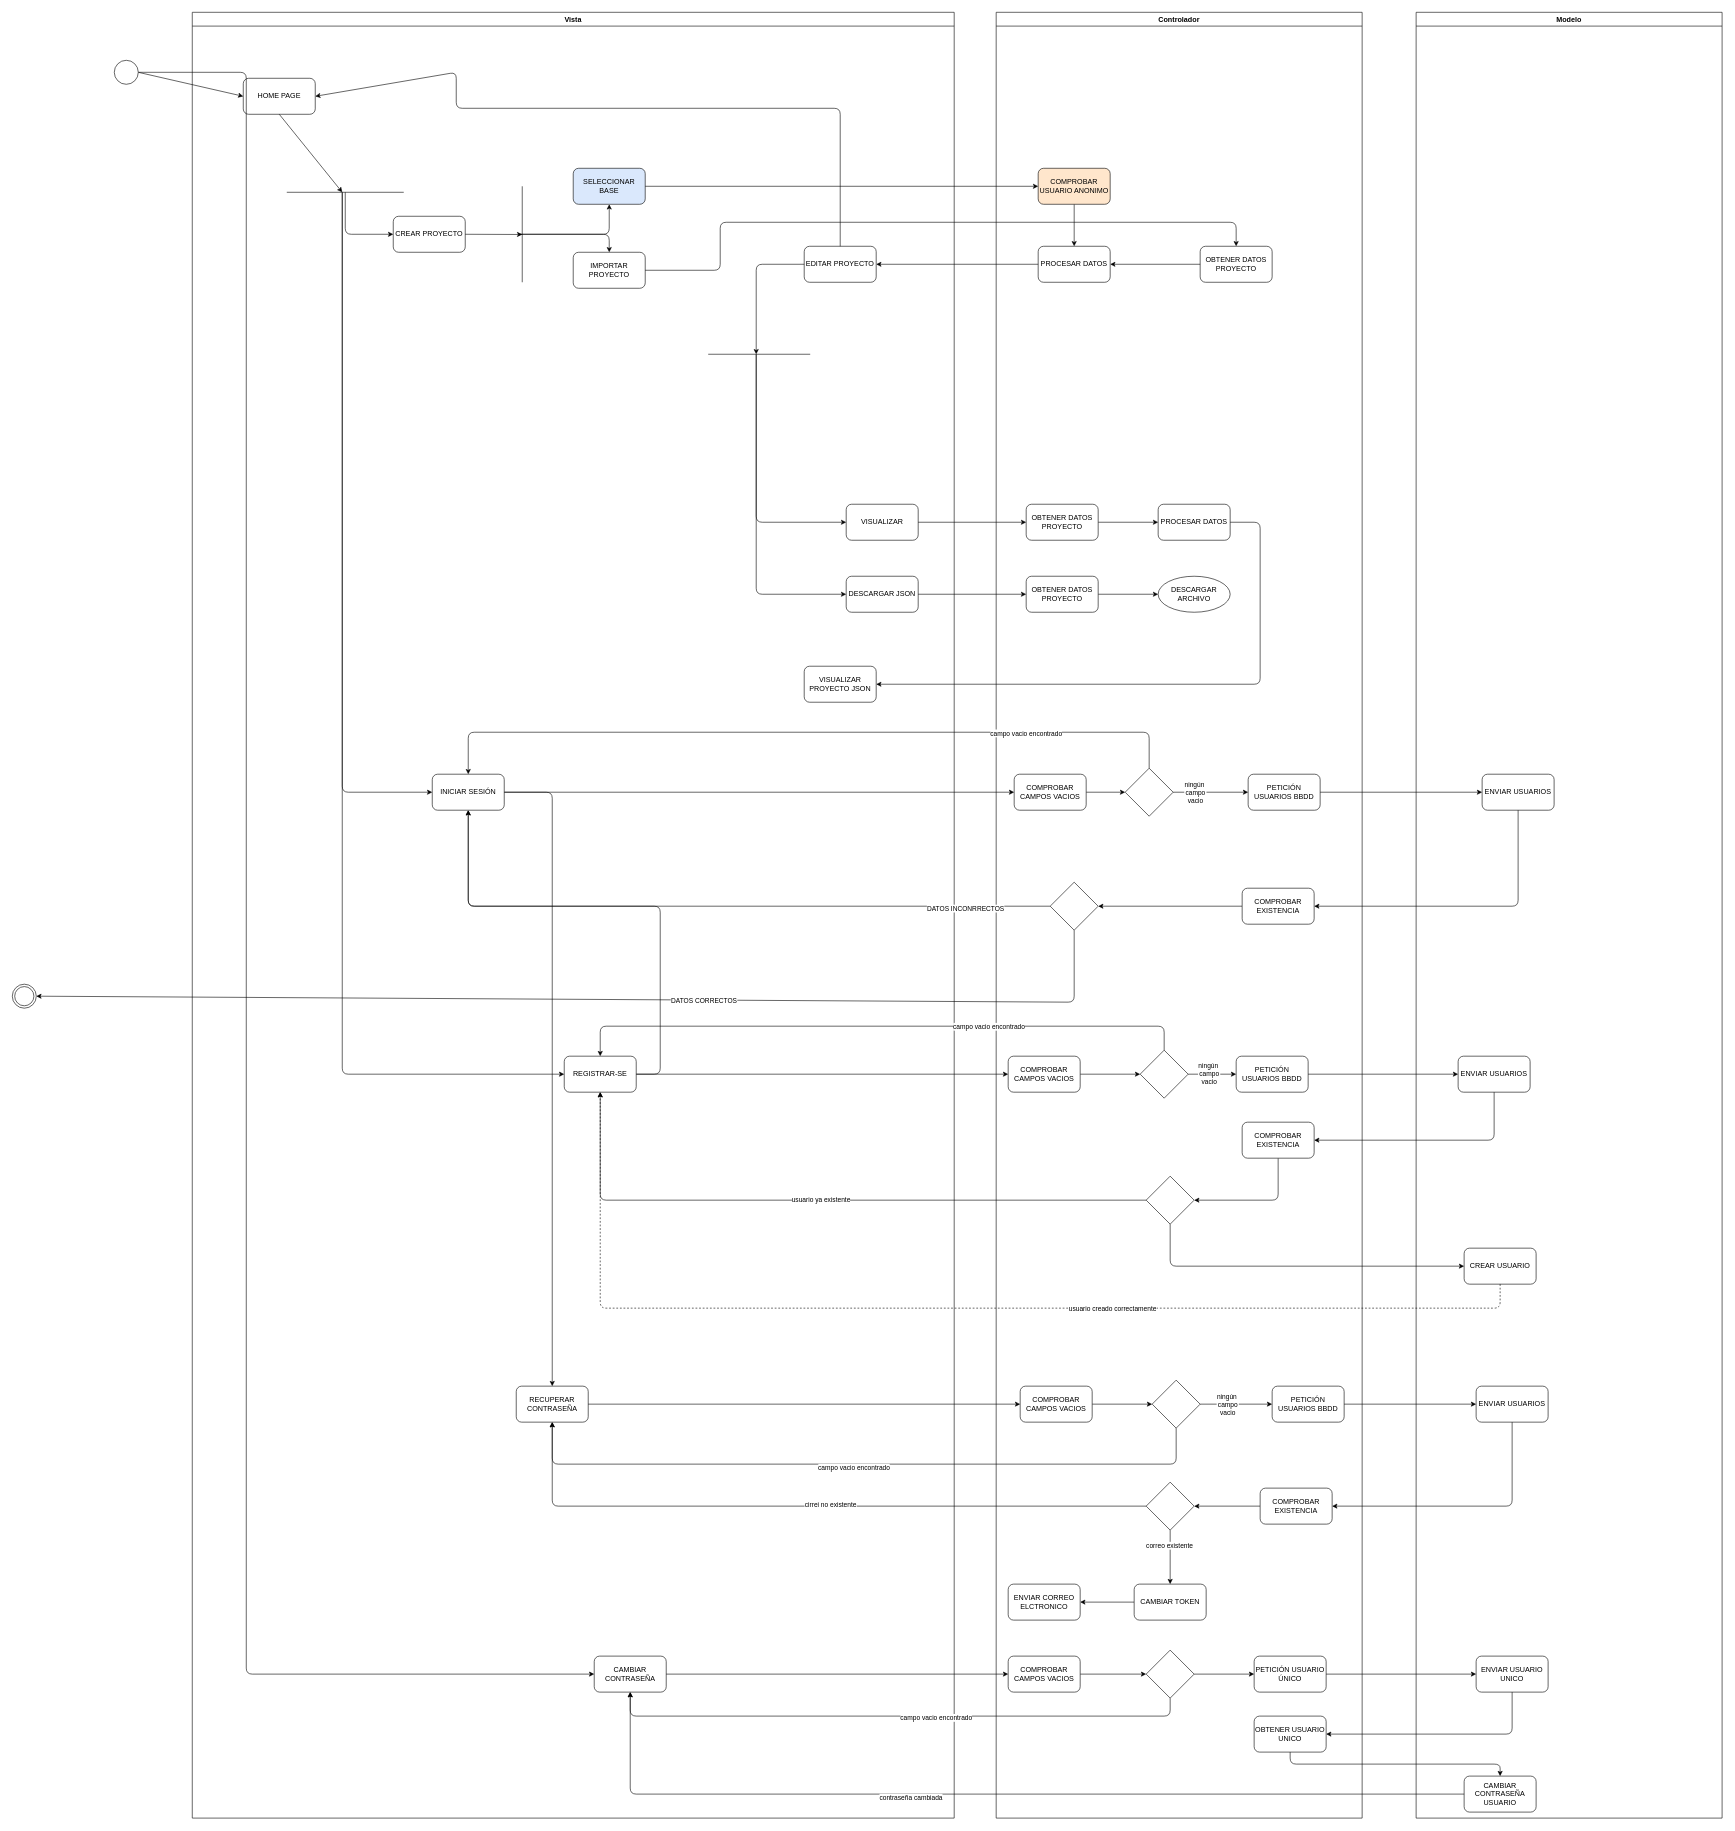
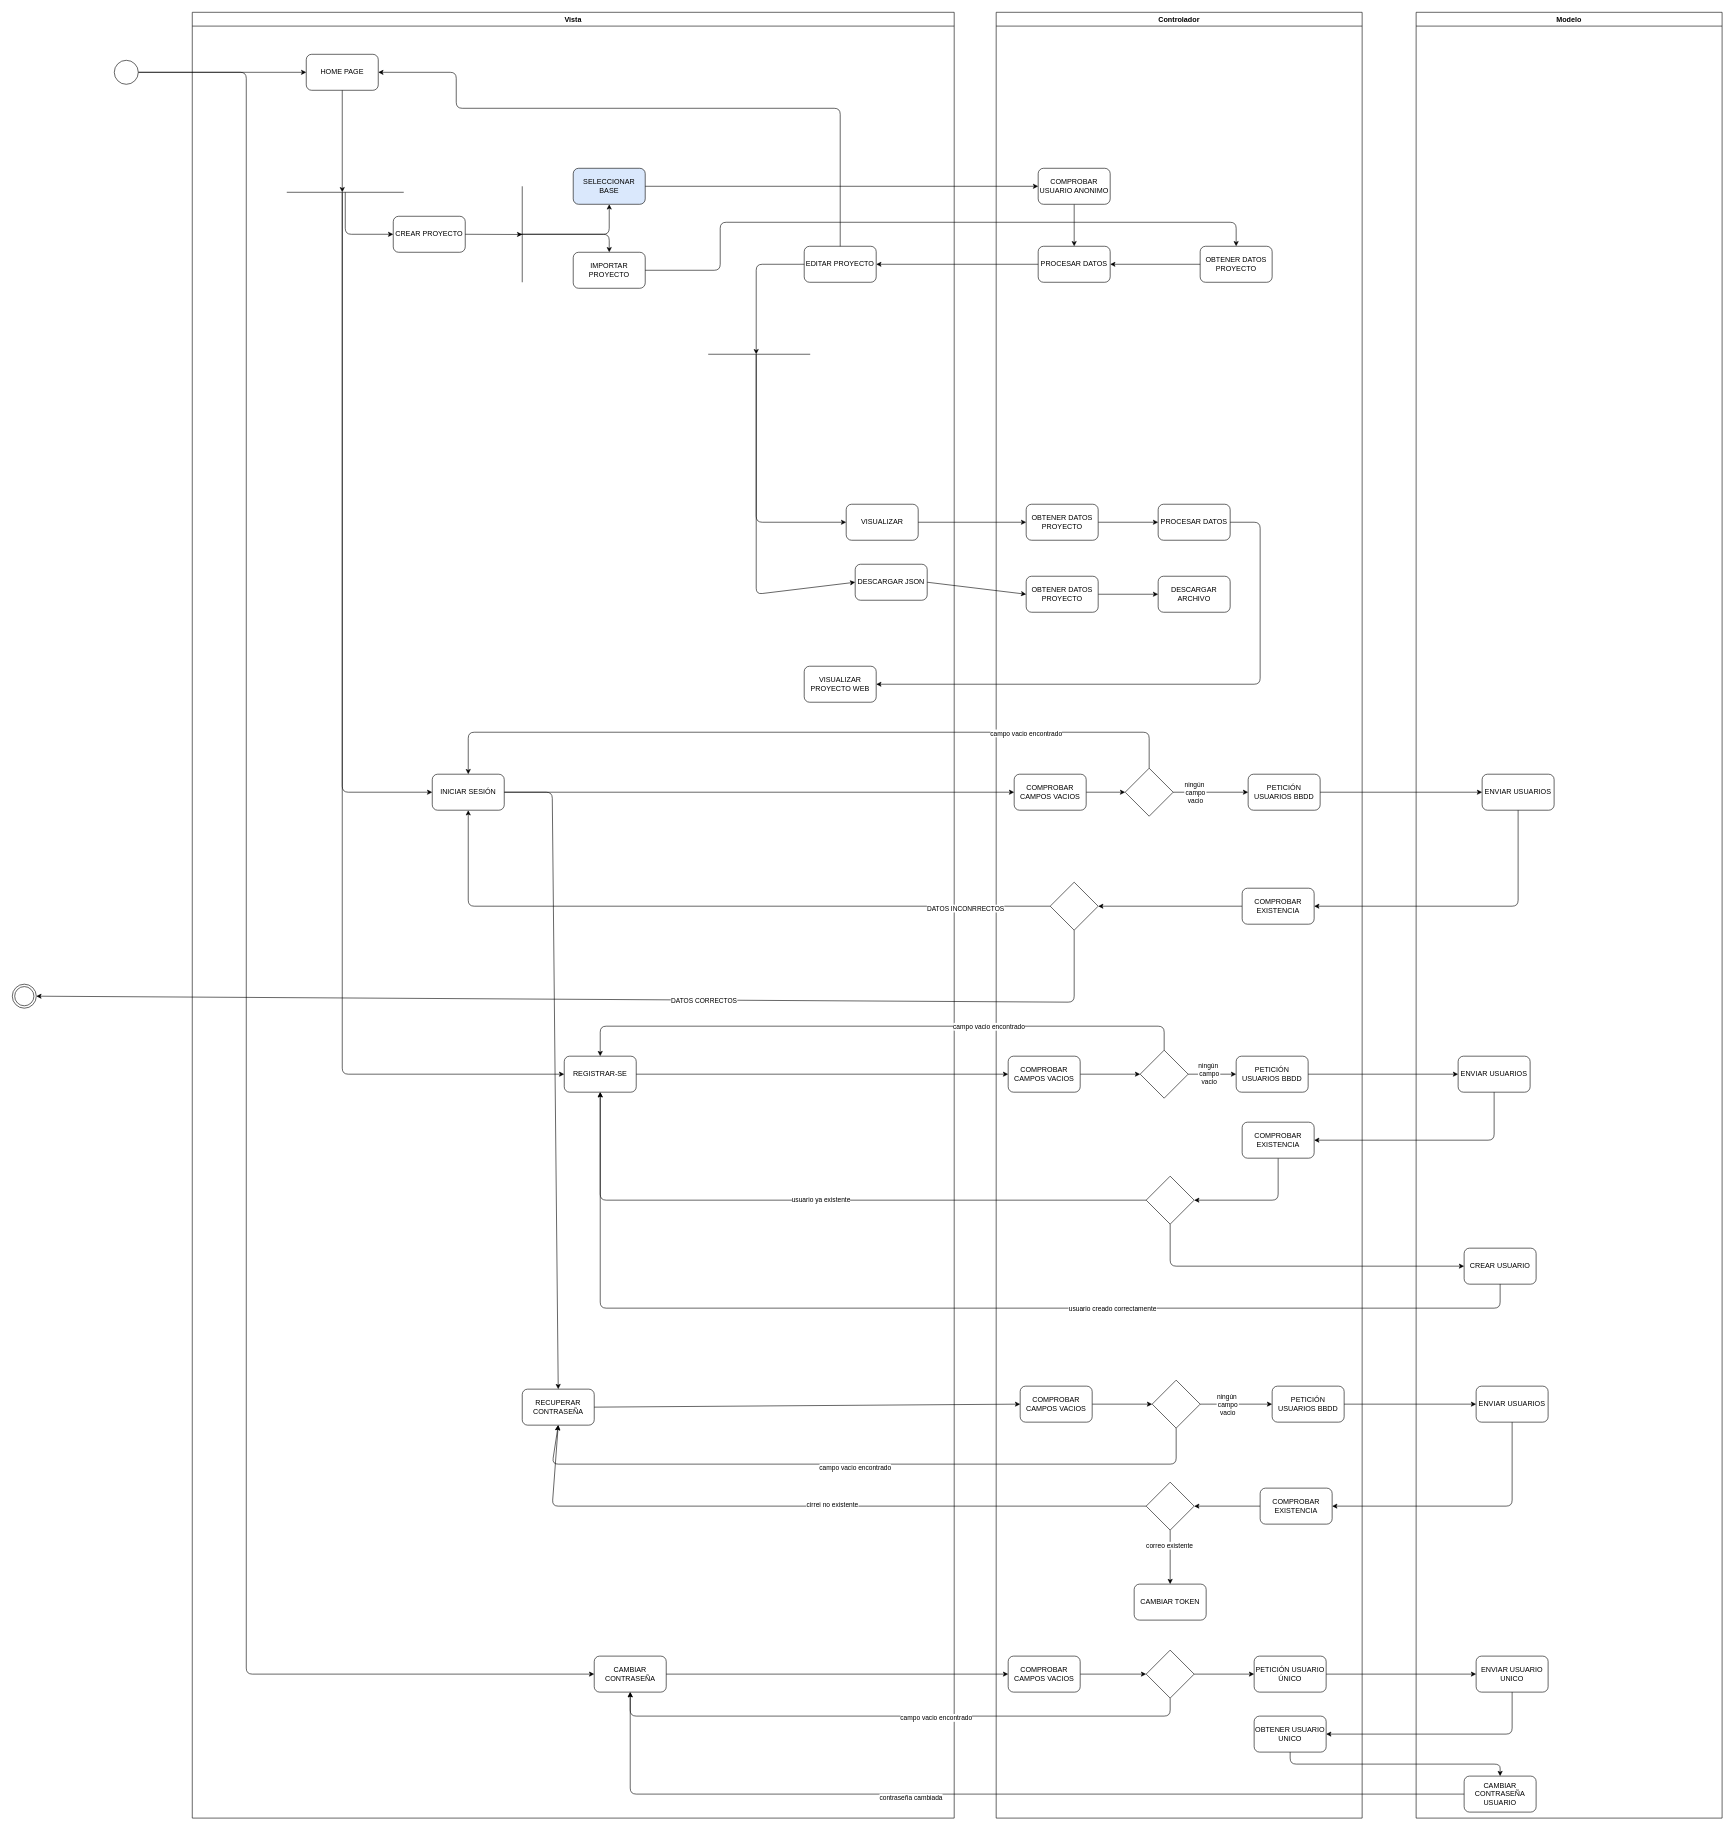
- <mxCell id="3" value="HOME PAGE" style="rounded=1;whiteSpace=wrap;html=1;" parent="2" vertex="1"><mxGeometry x="85" y="110" width="120" height="60" as="geometry" /></mxCell>
+ <mxCell id="3" value="HOME PAGE" style="rounded=1;whiteSpace=wrap;html=1;" parent="2" vertex="1"><mxGeometry x="190" y="70" width="120" height="60" as="geometry" /></mxCell>
- <mxCell id="29" value="COMPROBAR USUARIO ANONIMO" style="rounded=1;whiteSpace=wrap;html=1;fillColor=#ffe6cc;" parent="27" vertex="1"><mxGeometry x="70" y="260" width="120" height="60" as="geometry" /></mxCell>
+ <mxCell id="29" value="COMPROBAR USUARIO ANONIMO" style="rounded=1;whiteSpace=wrap;html=1;" parent="27" vertex="1"><mxGeometry x="70" y="260" width="120" height="60" as="geometry" /></mxCell>
- <mxCell id="15" value="DESCARGAR JSON" style="rounded=1;whiteSpace=wrap;html=1;" parent="2" vertex="1"><mxGeometry x="1090" y="940" width="120" height="60" as="geometry" /></mxCell>
+ <mxCell id="15" value="DESCARGAR JSON" style="rounded=1;whiteSpace=wrap;html=1;" parent="2" vertex="1"><mxGeometry x="1105" y="920" width="120" height="60" as="geometry" /></mxCell>
- <mxCell id="37" value="DESCARGAR ARCHIVO" style="ellipse;whiteSpace=wrap;html=1;" parent="27" vertex="1"><mxGeometry x="270" y="940" width="120" height="60" as="geometry" /></mxCell>
+ <mxCell id="37" value="DESCARGAR ARCHIVO" style="rounded=1;whiteSpace=wrap;html=1;" parent="27" vertex="1"><mxGeometry x="270" y="940" width="120" height="60" as="geometry" /></mxCell>
- <mxCell id="18" value="VISUALIZAR PROYECTO JSON" style="rounded=1;whiteSpace=wrap;html=1;" parent="2" vertex="1"><mxGeometry x="1020" y="1090" width="120" height="60" as="geometry" /></mxCell>
+ <mxCell id="18" value="VISUALIZAR PROYECTO WEB" style="rounded=1;whiteSpace=wrap;html=1;" parent="2" vertex="1"><mxGeometry x="1020" y="1090" width="120" height="60" as="geometry" /></mxCell>
- <mxCell id="21" style="edgeStyle=none;html=1;exitX=1;exitY=0.5;exitDx=0;exitDy=0;entryX=0.5;entryY=1;entryDx=0;entryDy=0;" parent="2" source="22" target="20" edge="1"><mxGeometry relative="1" as="geometry"><Array as="points"><mxPoint x="780" y="1770" /><mxPoint x="780" y="1490" /><mxPoint x="460" y="1490" /></Array></mxGeometry></mxCell>
- <mxCell id="115" style="edgeStyle=none;html=1;exitX=0.5;exitY=1;exitDx=0;exitDy=0;entryX=0.5;entryY=1;entryDx=0;entryDy=0;dashed=1;" parent="1" source="80" target="22" edge="1"><mxGeometry relative="1" as="geometry"><Array as="points"><mxPoint x="2500" y="2180" /><mxPoint x="1000" y="2180" /></Array></mxGeometry></mxCell>
+ <mxCell id="115" style="edgeStyle=none;html=1;exitX=0.5;exitY=1;exitDx=0;exitDy=0;entryX=0.5;entryY=1;entryDx=0;entryDy=0;" parent="1" source="80" target="22" edge="1"><mxGeometry relative="1" as="geometry"><Array as="points"><mxPoint x="2500" y="2180" /><mxPoint x="1000" y="2180" /></Array></mxGeometry></mxCell>
- <mxCell id="25" value="RECUPERAR CONTRASEÑA" style="rounded=1;whiteSpace=wrap;html=1;" parent="2" vertex="1"><mxGeometry x="540" y="2290" width="120" height="60" as="geometry" /></mxCell>
+ <mxCell id="25" value="RECUPERAR CONTRASEÑA" style="rounded=1;whiteSpace=wrap;html=1;" parent="2" vertex="1"><mxGeometry x="550" y="2295" width="120" height="60" as="geometry" /></mxCell>
- <mxCell id="70" value="ENVIAR CORREO ELCTRONICO" style="rounded=1;whiteSpace=wrap;html=1;" vertex="1" parent="27"><mxGeometry x="20" y="2620" width="120" height="60" as="geometry" /></mxCell>
- <mxCell id="66" style="edgeStyle=none;html=1;exitX=0;exitY=0.5;exitDx=0;exitDy=0;entryX=1;entryY=0.5;entryDx=0;entryDy=0;" edge="1" parent="27" source="67" target="70"><mxGeometry relative="1" as="geometry" /></mxCell>
